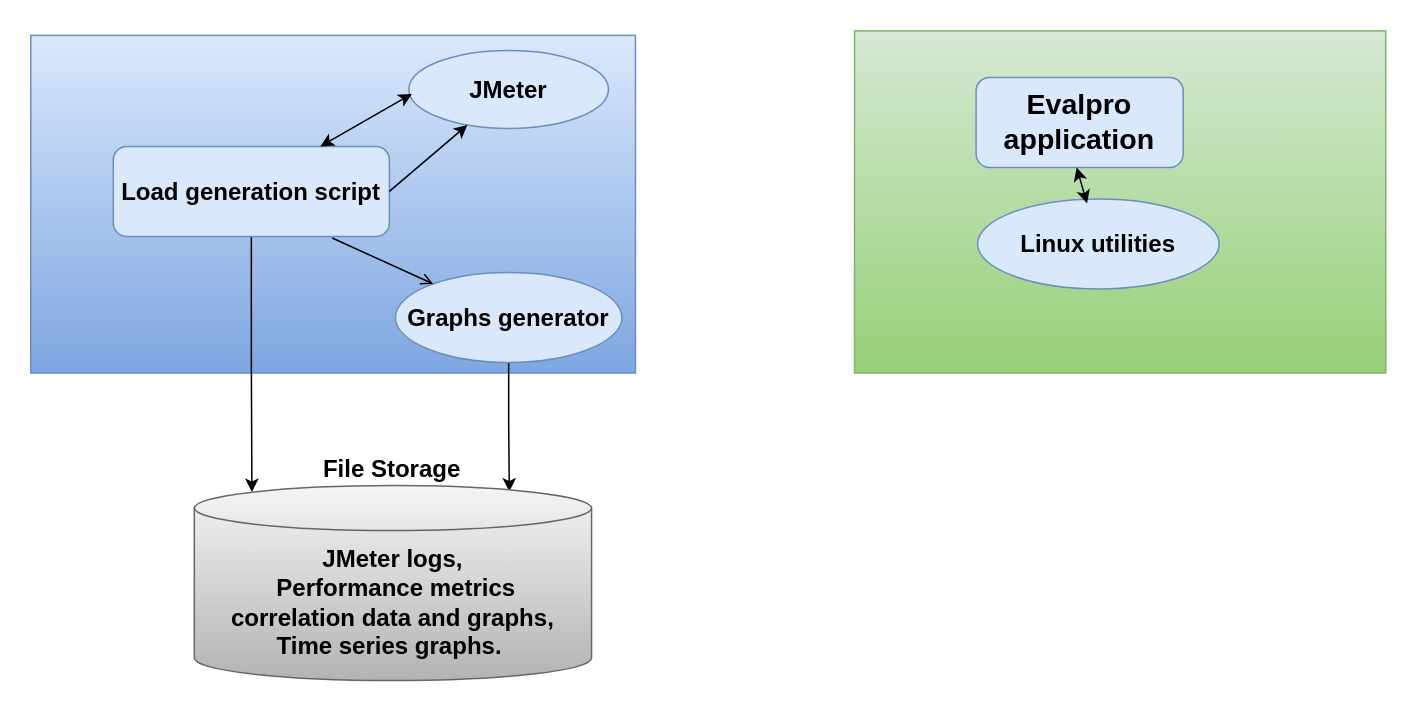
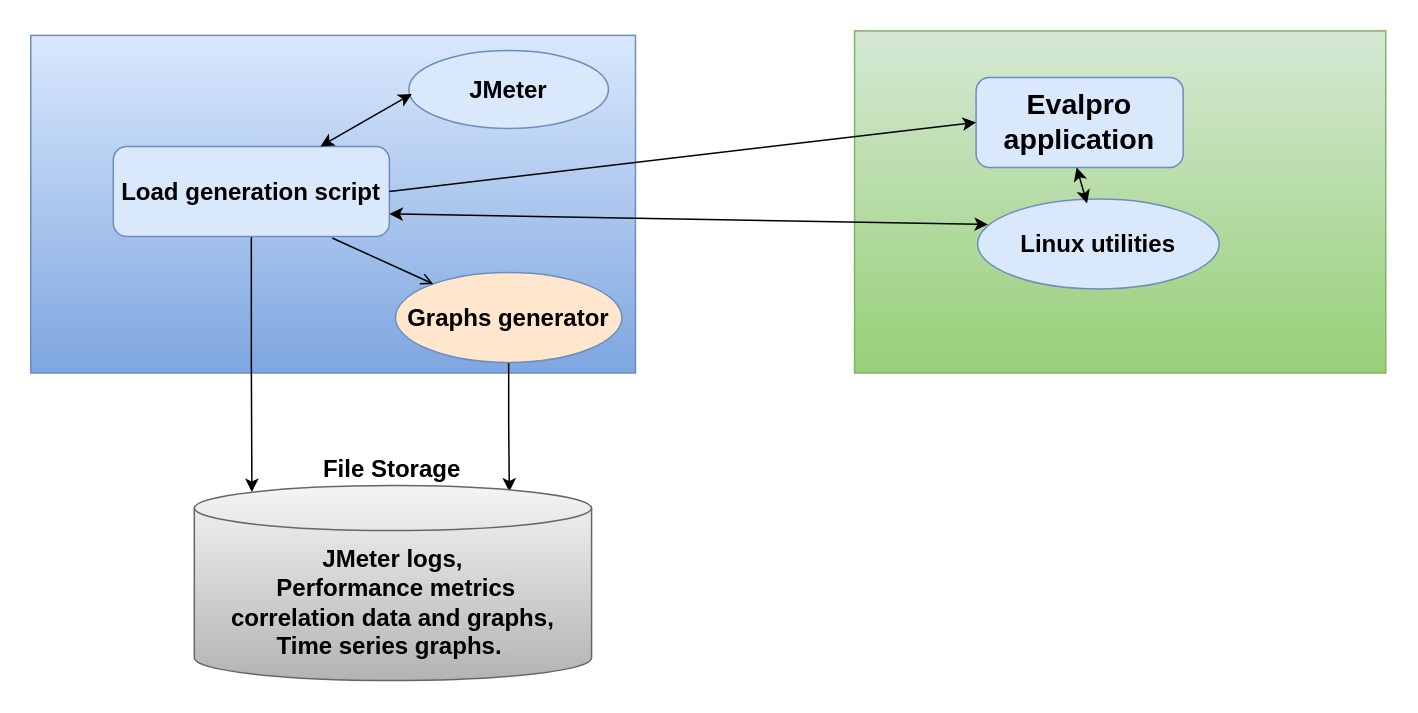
- <mxCell id="14" value="" style="endArrow=classic;html=1;rounded=0;fontSize=16;exitX=1;exitY=0.5;exitDx=0;exitDy=0;" edge="1" parent="1" source="7" target="3"><mxGeometry width="50" height="50" relative="1" as="geometry"><mxPoint x="310" y="157" as="sourcePoint" /><mxPoint x="360" y="107" as="targetPoint" /></mxGeometry></mxCell>
+ <mxCell id="14" value="" style="endArrow=classic;html=1;rounded=0;fontSize=16;entryX=0;entryY=0.5;entryDx=0;entryDy=0;exitX=1;exitY=0.5;exitDx=0;exitDy=0;" edge="1" parent="1" source="7" target="10"><mxGeometry width="50" height="50" relative="1" as="geometry"><mxPoint x="310" y="157" as="sourcePoint" /><mxPoint x="360" y="107" as="targetPoint" /></mxGeometry></mxCell>
+ <mxCell id="16" value="" style="endArrow=classic;startArrow=classic;html=1;rounded=0;fontSize=16;exitX=1;exitY=0.75;exitDx=0;exitDy=0;entryX=0.043;entryY=0.283;entryDx=0;entryDy=0;entryPerimeter=0;" edge="1" parent="1" source="7" target="11"><mxGeometry width="50" height="50" relative="1" as="geometry"><mxPoint x="593" y="217" as="sourcePoint" /><mxPoint x="643" y="167" as="targetPoint" /></mxGeometry></mxCell>
- <mxCell id="5" value="&lt;font style=&quot;font-size: 16px;&quot;&gt;&lt;b&gt;Graphs generator&lt;/b&gt;&lt;/font&gt;" style="ellipse;whiteSpace=wrap;html=1;fillColor=#dae8fc;strokeColor=#6c8ebf;" vertex="1" parent="1"><mxGeometry x="263" y="181" width="151" height="60" as="geometry" /></mxCell>
+ <mxCell id="5" value="&lt;font style=&quot;font-size: 16px;&quot;&gt;&lt;b&gt;Graphs generator&lt;/b&gt;&lt;/font&gt;" style="ellipse;whiteSpace=wrap;html=1;fillColor=#ffe6cc;strokeColor=#6c8ebf;" vertex="1" parent="1"><mxGeometry x="263" y="181" width="151" height="60" as="geometry" /></mxCell>
